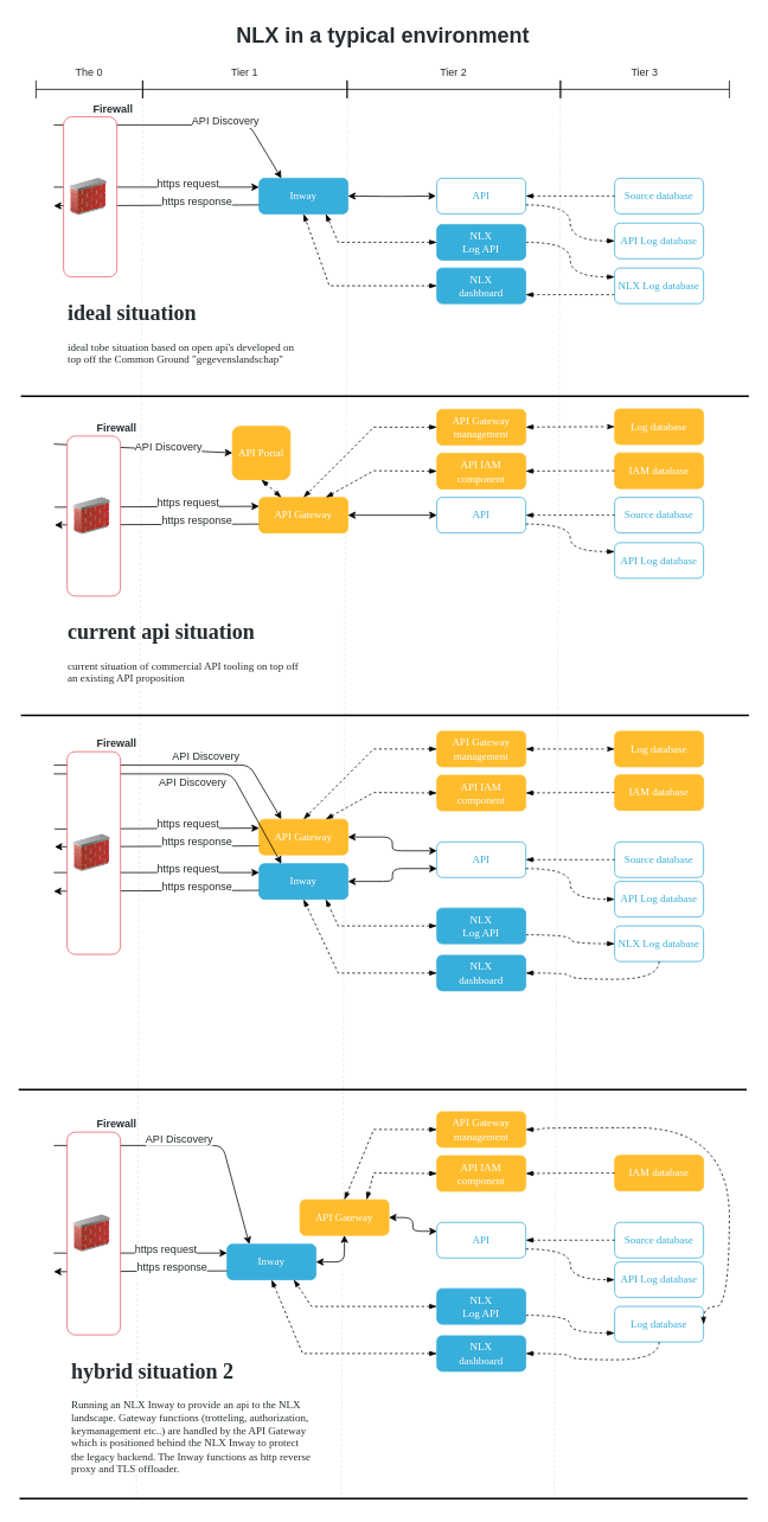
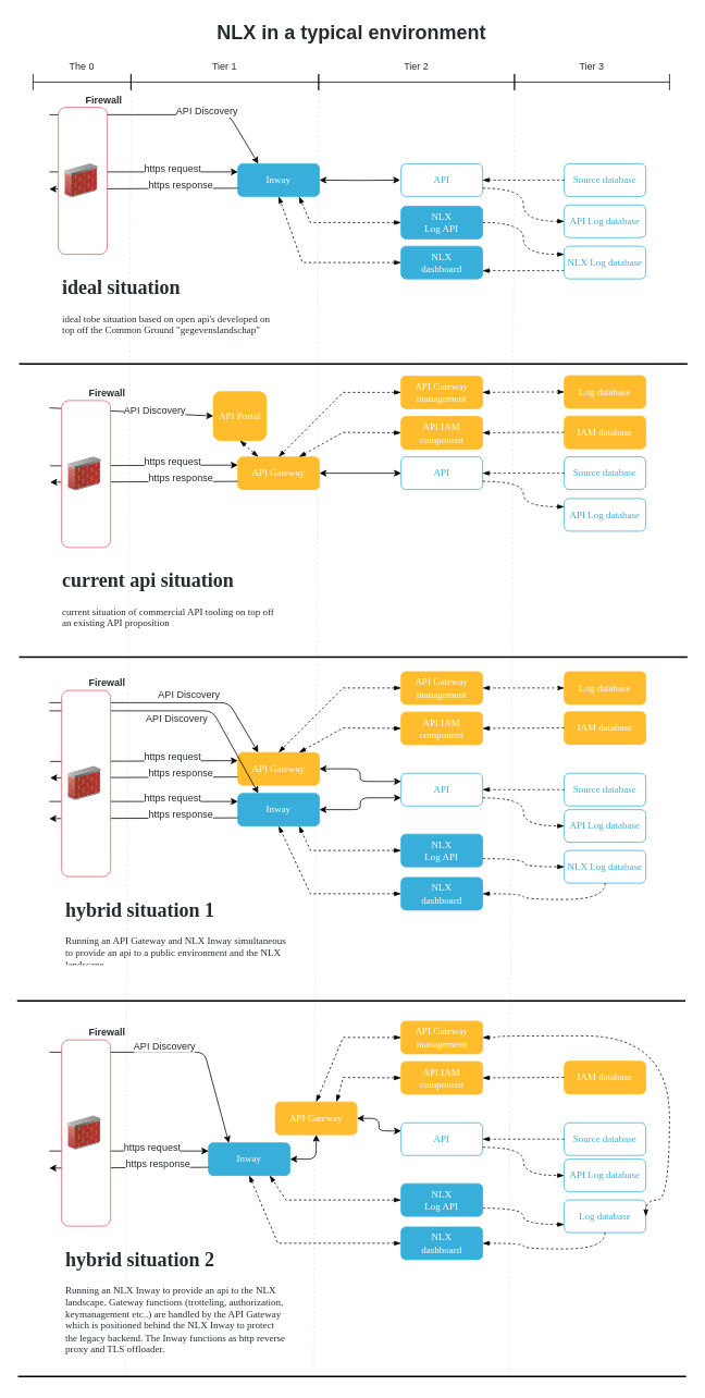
+ <mxCell id="47" value="&lt;h1&gt;hybrid situation 1&lt;/h1&gt;&lt;p&gt;Running an API Gateway and NLX Inway simultaneous to provide an api to a public environment and the NLX landscape.&lt;/p&gt;" style="text;html=1;strokeColor=none;fillColor=none;spacing=5;spacingTop=-20;whiteSpace=wrap;overflow=hidden;rounded=0;fontFamily=source sans pro;fontColor=#262D30;" parent="1" vertex="1"><mxGeometry x="75" y="1094" width="280" height="88" as="geometry" /></mxCell>
